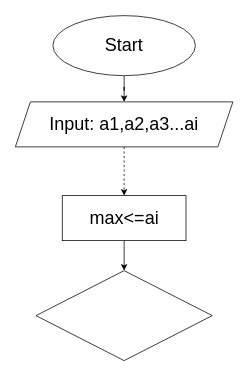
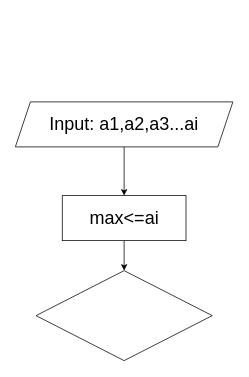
- <mxCell id="3" value="&lt;font style=&quot;font-size: 24px;&quot;&gt;Start&lt;/font&gt;" style="ellipse;whiteSpace=wrap;html=1;" vertex="1" parent="1"><mxGeometry x="70" y="20" width="190" height="80" as="geometry" /></mxCell>
- <mxCell id="2" style="edgeStyle=orthogonalEdgeStyle;rounded=0;orthogonalLoop=1;jettySize=auto;html=1;exitX=0.5;exitY=1;exitDx=0;exitDy=0;" edge="1" parent="1" source="3" target="5"><mxGeometry relative="1" as="geometry" /></mxCell>
- <mxCell id="4" style="edgeStyle=orthogonalEdgeStyle;rounded=0;orthogonalLoop=1;jettySize=auto;html=1;exitX=0.5;exitY=1;exitDx=0;exitDy=0;dashed=1;" edge="1" parent="1" source="5" target="7"><mxGeometry relative="1" as="geometry" /></mxCell>
+ <mxCell id="4" style="edgeStyle=orthogonalEdgeStyle;rounded=0;orthogonalLoop=1;jettySize=auto;html=1;exitX=0.5;exitY=1;exitDx=0;exitDy=0;" edge="1" parent="1" source="5" target="7"><mxGeometry relative="1" as="geometry" /></mxCell>
